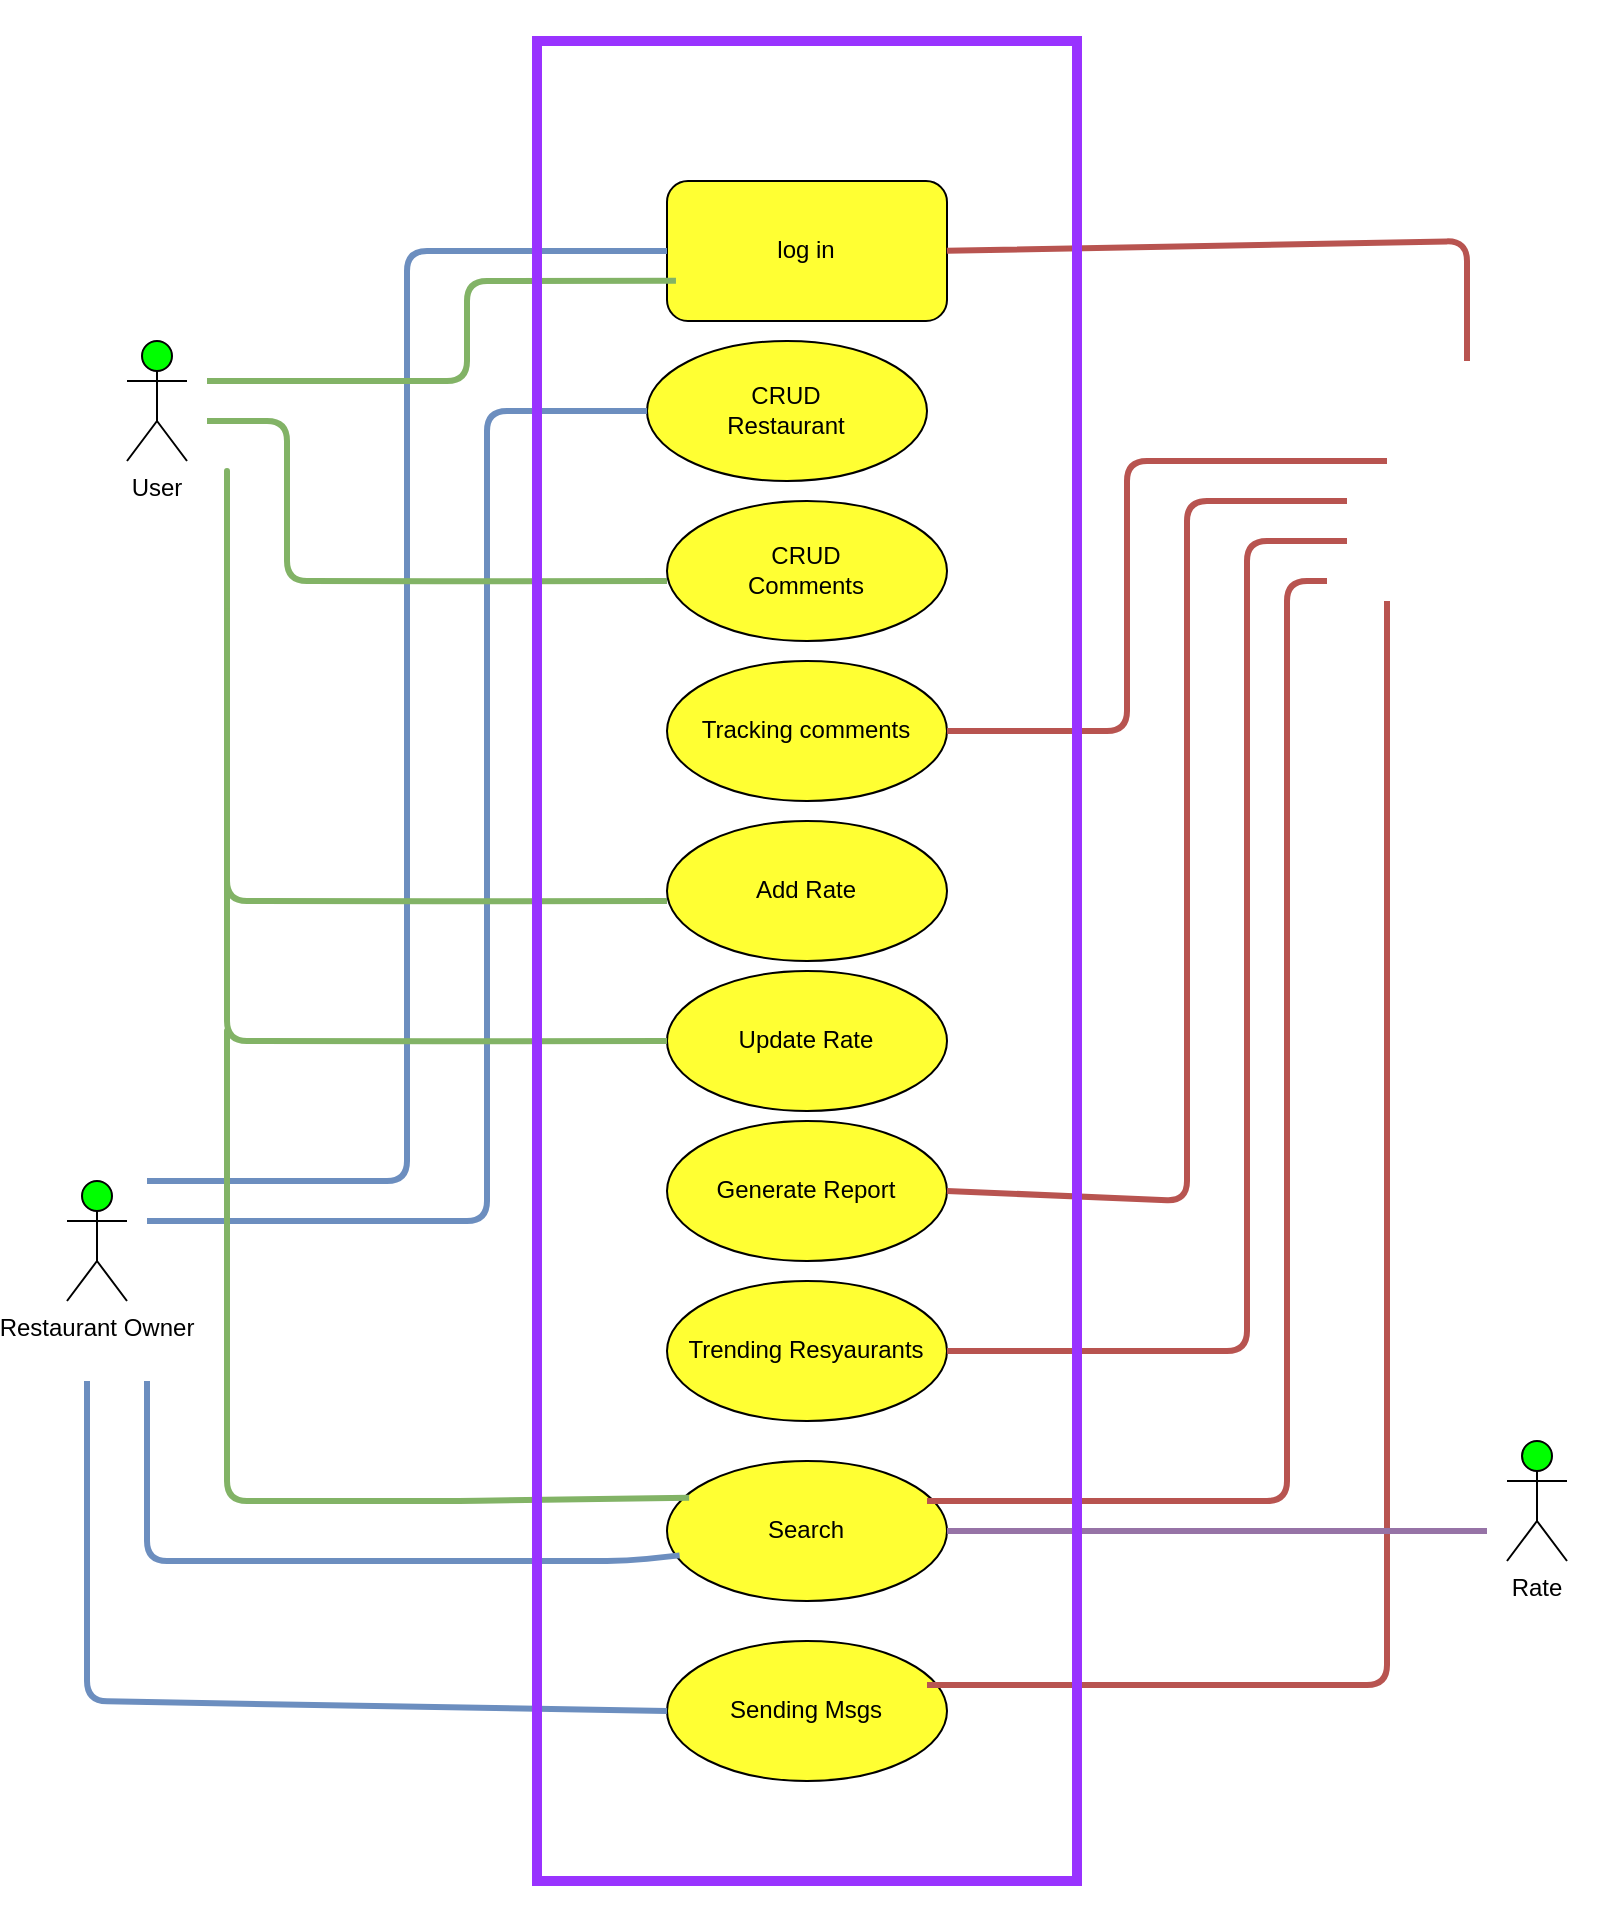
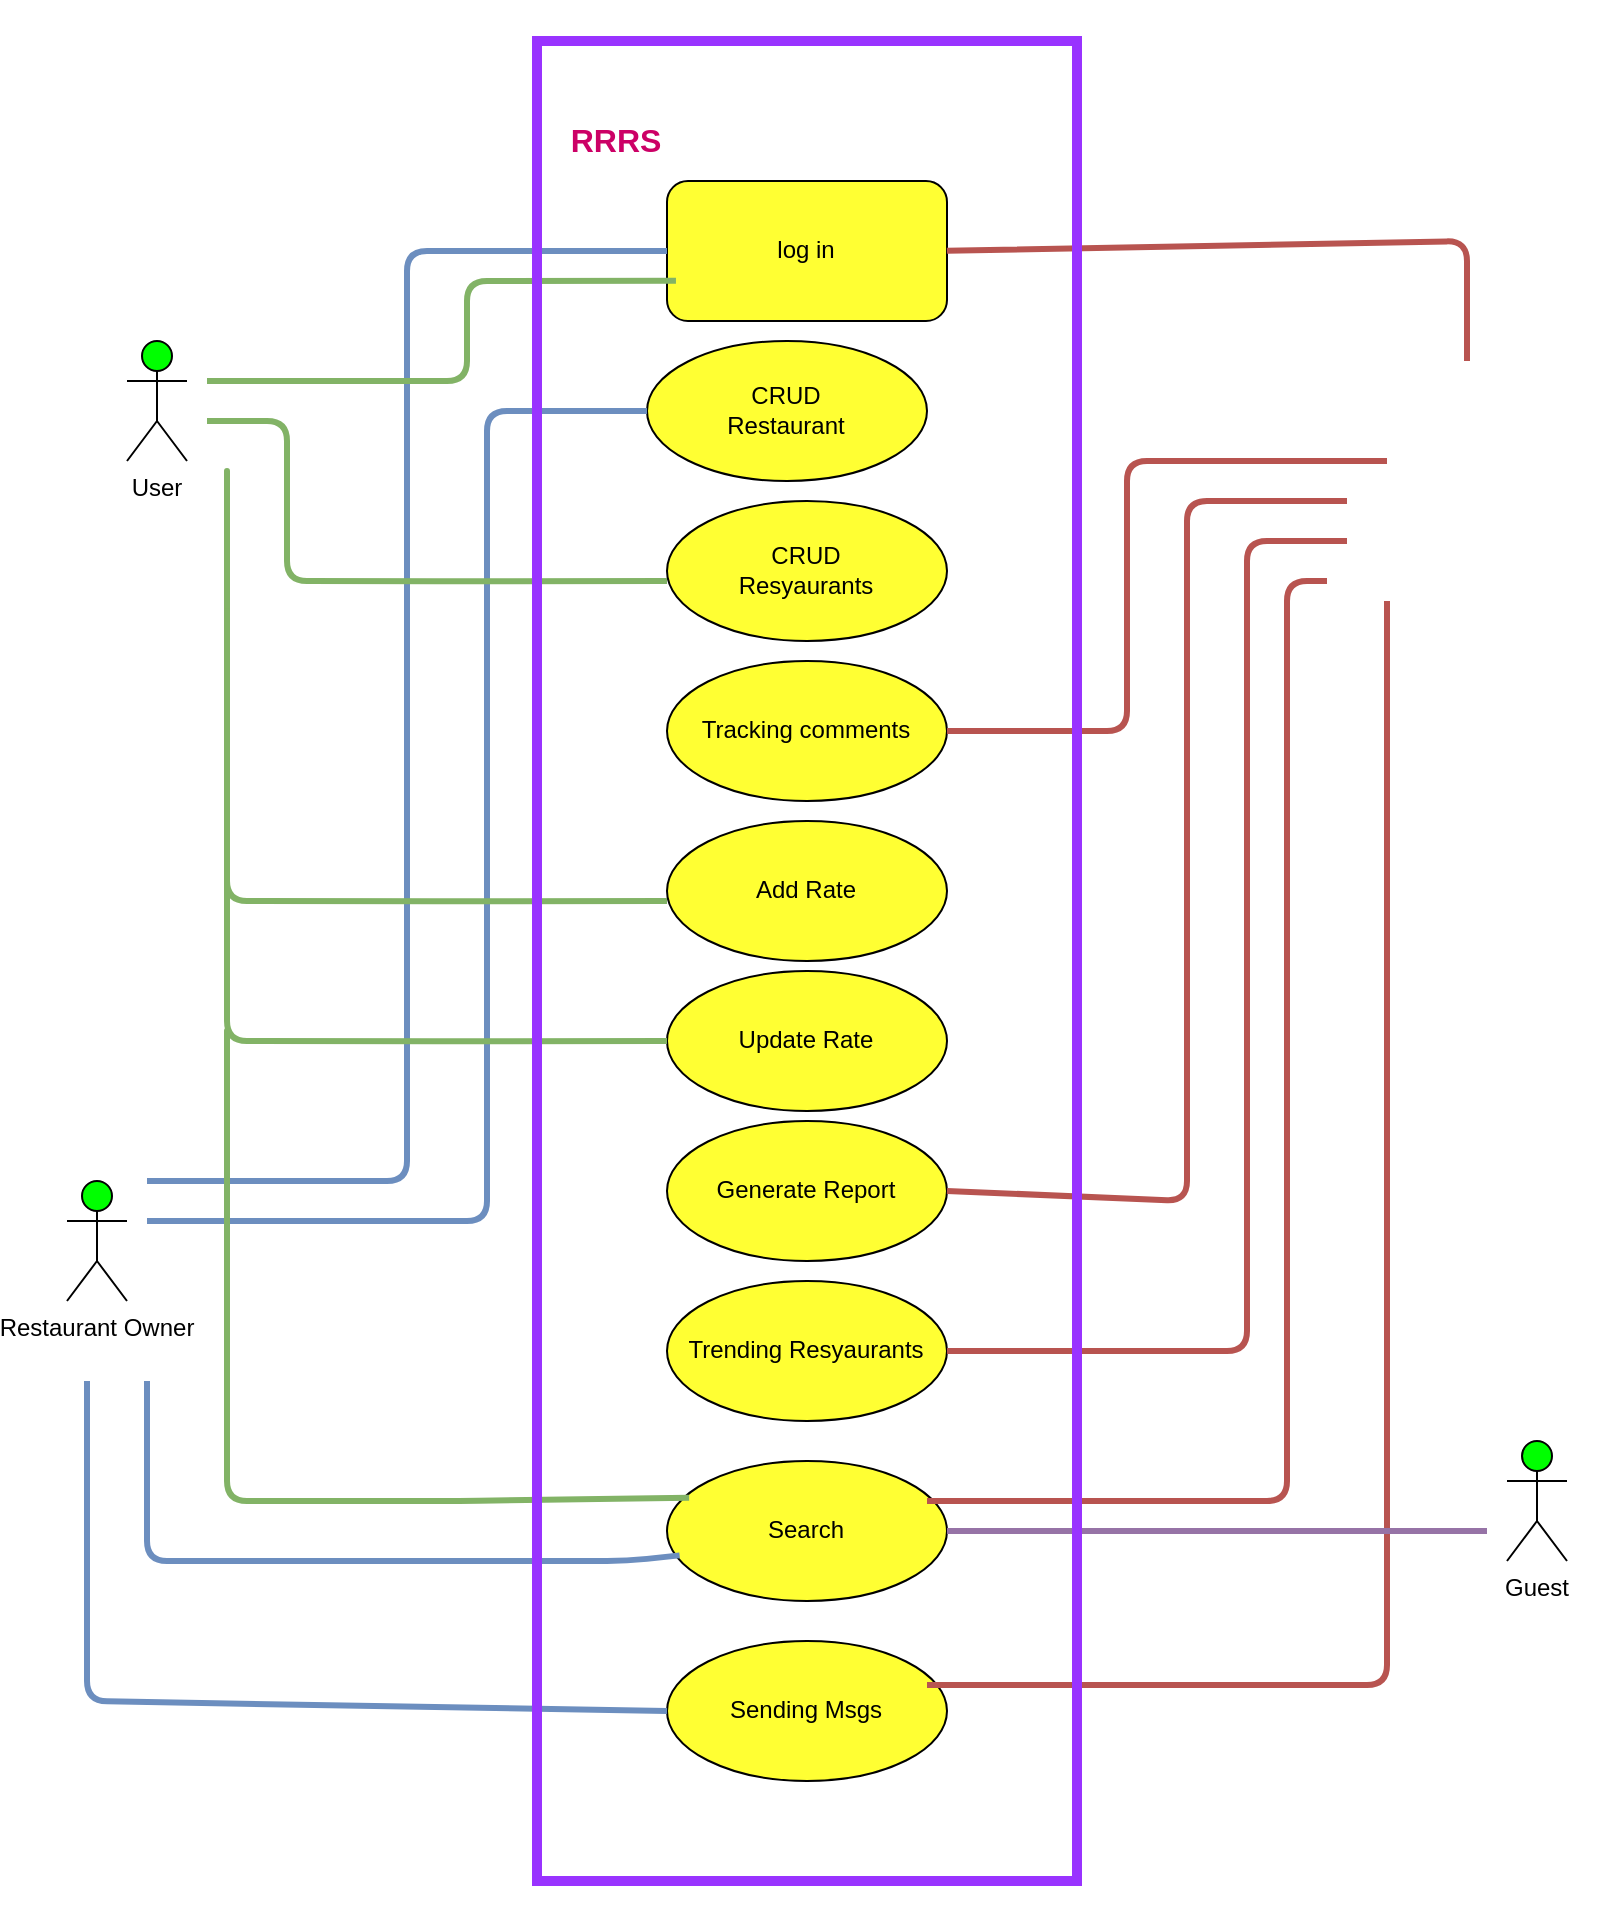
+ <mxCell id="13" value="&lt;font style=&quot;font-size: 16px;&quot; color=&quot;#cc0066&quot;&gt;RRRS&lt;/font&gt;" style="text;html=1;strokeColor=none;fillColor=none;align=center;verticalAlign=middle;whiteSpace=wrap;rounded=0;strokeWidth=3;fontStyle=1;fontSize=16;" parent="1" vertex="1"><mxGeometry x="260" y="60" width="70" height="20" as="geometry" /></mxCell>
- <mxCell id="9" value="CRUD&lt;br&gt;Comments" style="ellipse;whiteSpace=wrap;html=1;fillColor=#FFFF33;" parent="1" vertex="1"><mxGeometry x="320" y="250" width="140" height="70" as="geometry" /></mxCell>
+ <mxCell id="9" value="CRUD&lt;br&gt;Resyaurants" style="ellipse;whiteSpace=wrap;html=1;fillColor=#FFFF33;" parent="1" vertex="1"><mxGeometry x="320" y="250" width="140" height="70" as="geometry" /></mxCell>
- <mxCell id="14" value="Rate" style="shape=umlActor;verticalLabelPosition=bottom;verticalAlign=top;html=1;outlineConnect=0;fillColor=#00FF00;" parent="1" vertex="1"><mxGeometry x="740" y="720" width="30" height="60" as="geometry" /></mxCell>
+ <mxCell id="14" value="Guest" style="shape=umlActor;verticalLabelPosition=bottom;verticalAlign=top;html=1;outlineConnect=0;fillColor=#00FF00;" parent="1" vertex="1"><mxGeometry x="740" y="720" width="30" height="60" as="geometry" /></mxCell>
